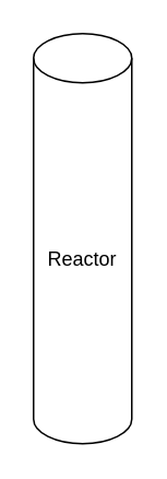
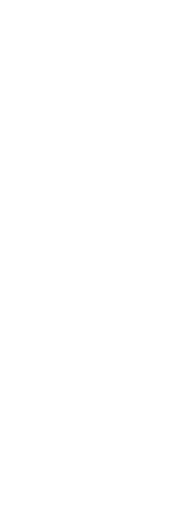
- <mxCell id="2" value="Reactor" style="shape=cylinder3;whiteSpace=wrap;html=1;boundedLbl=1;backgroundOutline=1;size=15;" vertex="1" parent="1"><mxGeometry x="20" y="20" width="60" height="250" as="geometry" /></mxCell>
